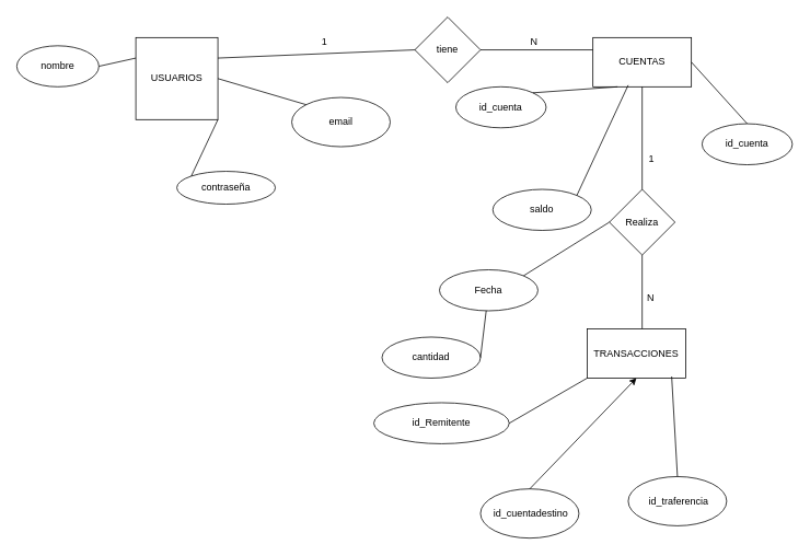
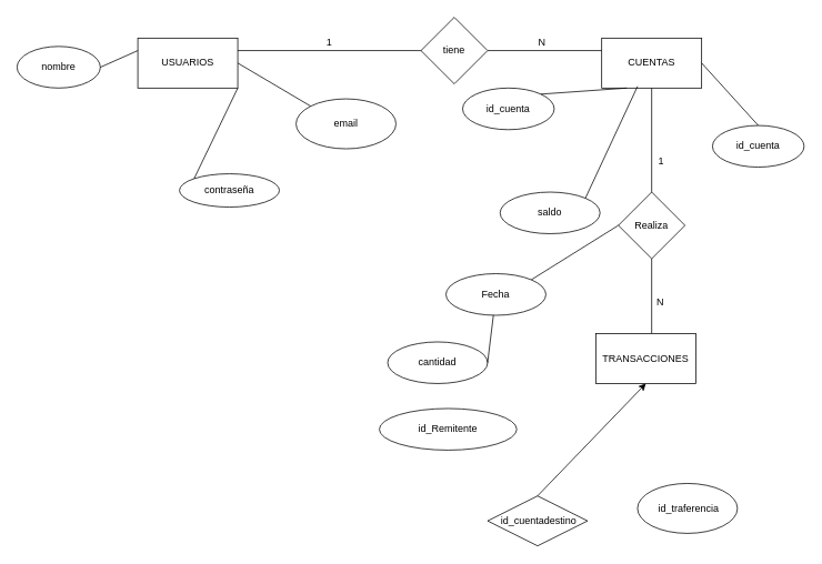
- <mxCell id="2" value="USUARIOS" style="rounded=0;whiteSpace=wrap;html=1;" parent="1" vertex="1"><mxGeometry x="165" y="45" width="100" height="100" as="geometry" /></mxCell>
+ <mxCell id="2" value="USUARIOS" style="rounded=0;whiteSpace=wrap;html=1;" parent="1" vertex="1"><mxGeometry x="165" y="45" width="120" height="60" as="geometry" /></mxCell>
- <mxCell id="25" value="" style="endArrow=none;html=1;rounded=0;entryX=0;entryY=1;entryDx=0;entryDy=0;exitX=1;exitY=0.5;exitDx=0;exitDy=0;" parent="1" target="16" edge="1" source="22"><mxGeometry width="50" height="50" relative="1" as="geometry"><mxPoint x="625" y="550" as="sourcePoint" /><mxPoint x="675" y="500" as="targetPoint" /></mxGeometry></mxCell>
- <mxCell id="34" value="" style="endArrow=none;html=1;rounded=0;entryX=0.858;entryY=0.967;entryDx=0;entryDy=0;exitX=0.5;exitY=0;exitDx=0;exitDy=0;entryPerimeter=0;" edge="1" parent="1" source="33" target="16"><mxGeometry width="50" height="50" relative="1" as="geometry"><mxPoint x="145" y="610" as="sourcePoint" /><mxPoint x="275" y="475" as="targetPoint" /></mxGeometry></mxCell>
- <mxCell id="21" value="&lt;font style=&quot;vertical-align: inherit;&quot;&gt;&lt;font style=&quot;vertical-align: inherit;&quot;&gt;&amp;nbsp;id_cuentadestino&lt;/font&gt;&lt;/font&gt;" style="ellipse;whiteSpace=wrap;html=1;" parent="1" vertex="1"><mxGeometry x="585" y="595" width="120" height="60" as="geometry" /></mxCell>
+ <mxCell id="21" value="&lt;font style=&quot;vertical-align: inherit;&quot;&gt;&lt;font style=&quot;vertical-align: inherit;&quot;&gt;&amp;nbsp;id_cuentadestino&lt;/font&gt;&lt;/font&gt;" style="rhombus;whiteSpace=wrap;html=1;" parent="1" vertex="1"><mxGeometry x="585" y="595" width="120" height="60" as="geometry" /></mxCell>
